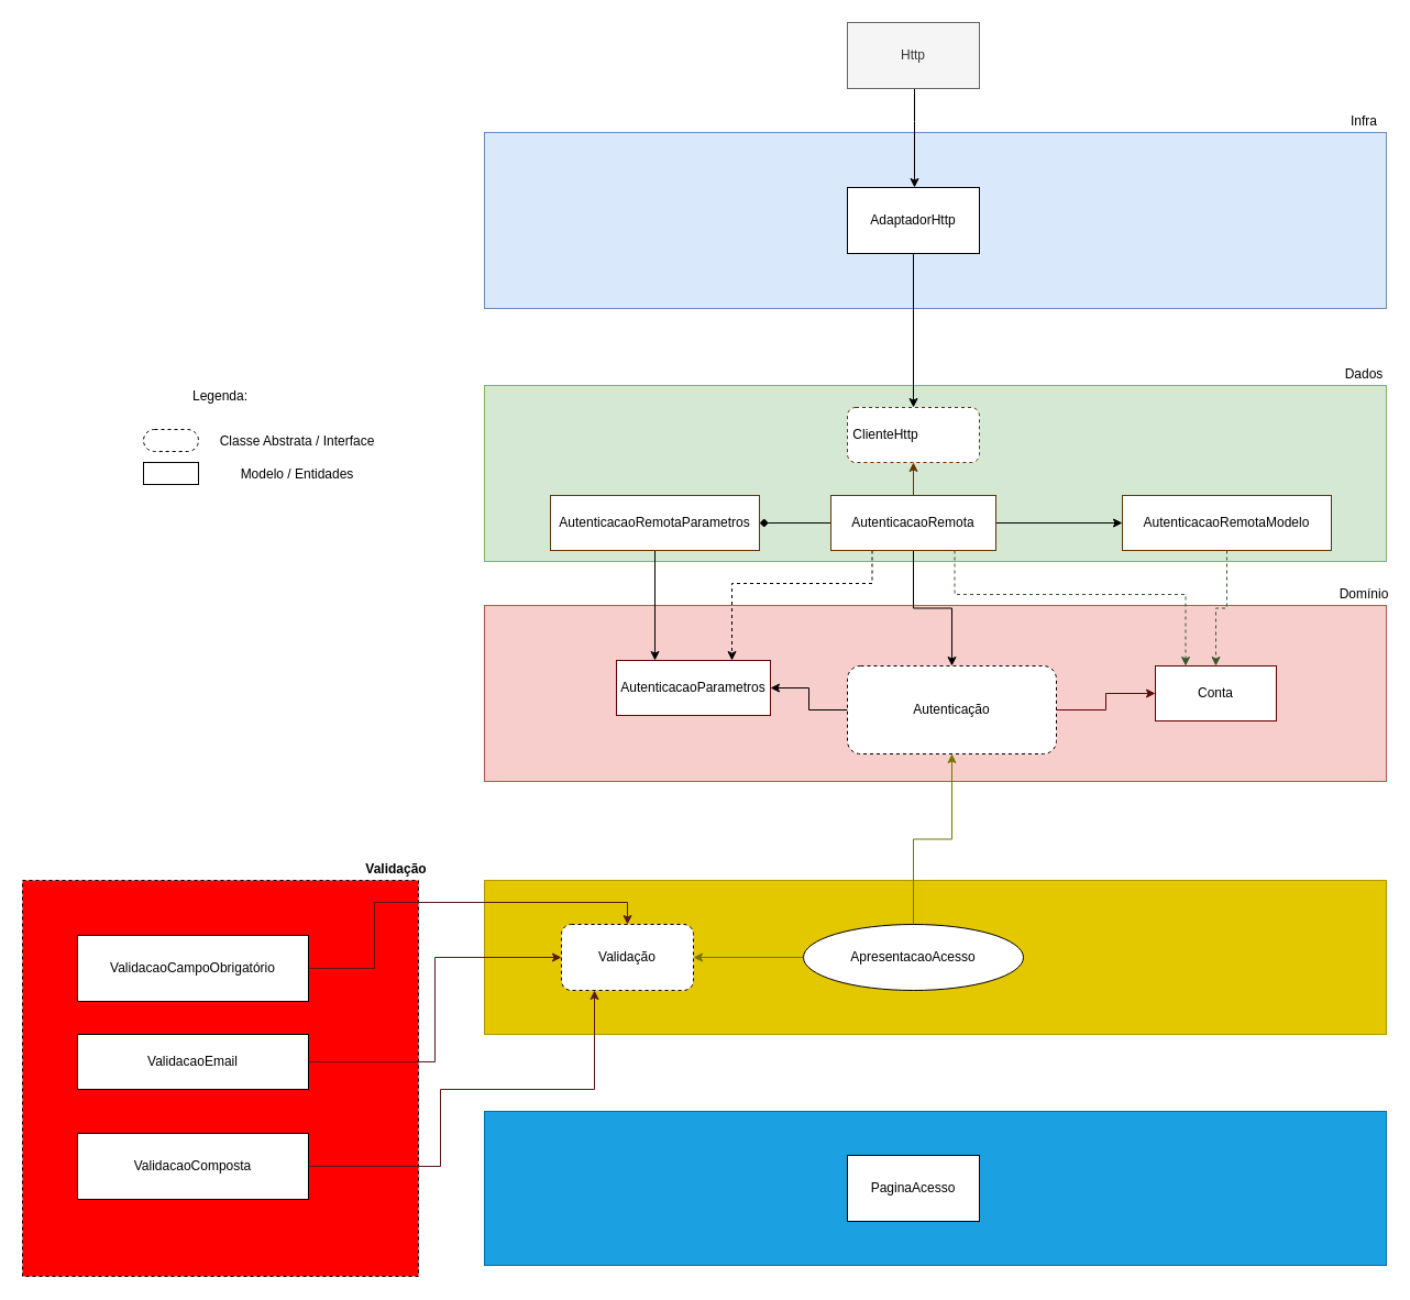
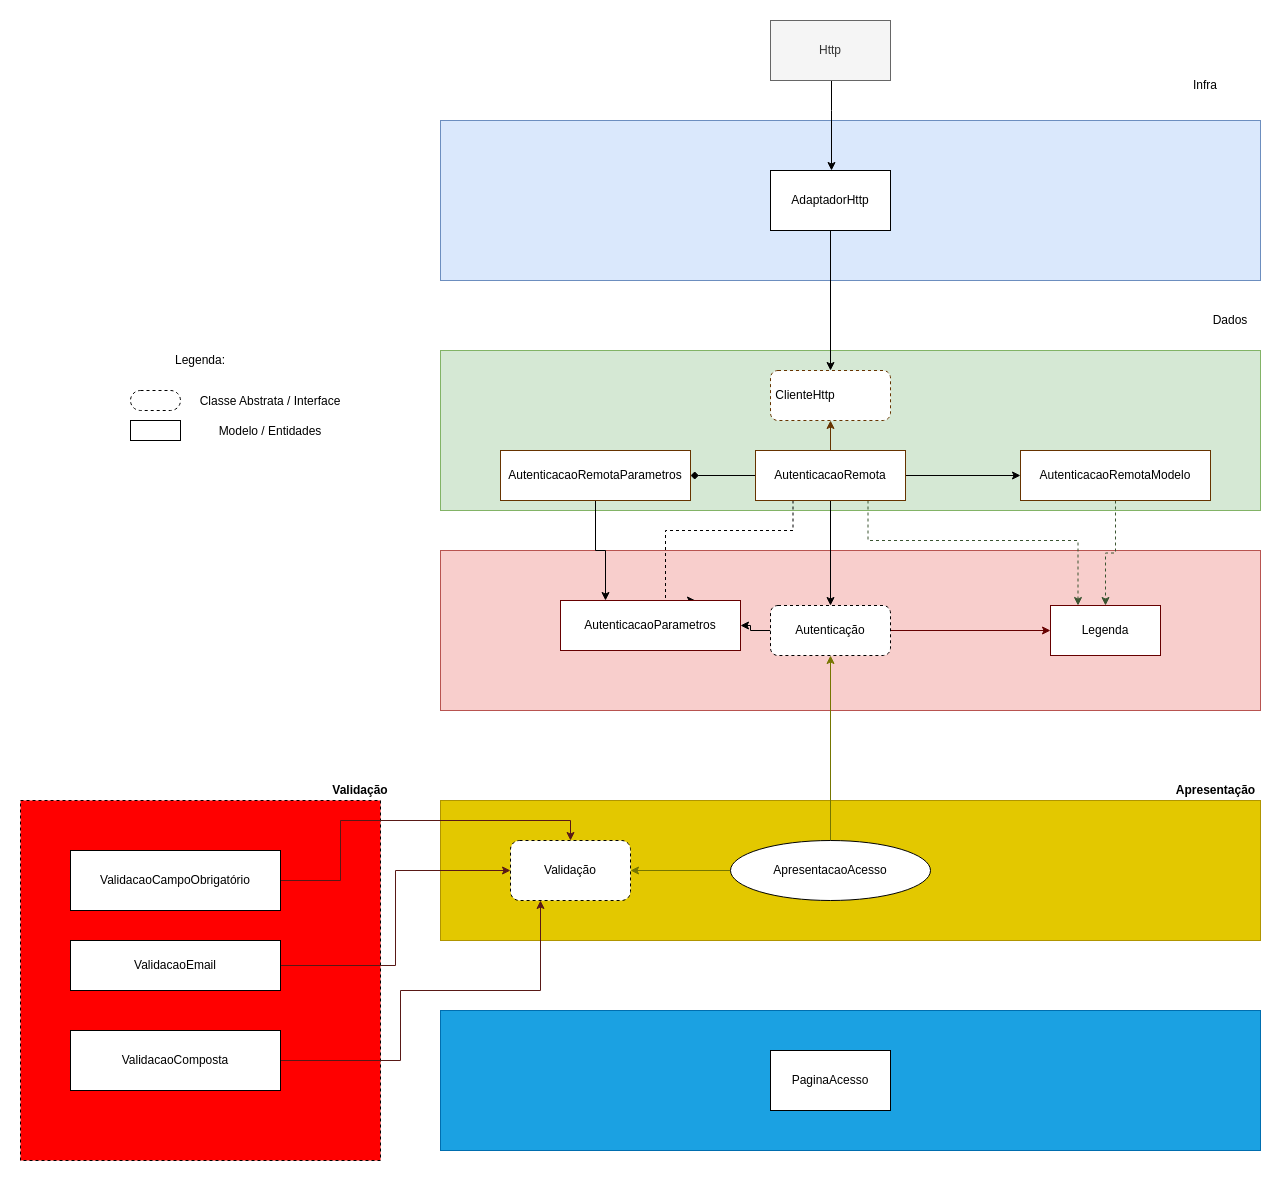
- <mxCell id="32" value="Infra" style="text;html=1;strokeColor=none;fillColor=none;align=center;verticalAlign=middle;whiteSpace=wrap;rounded=0;" vertex="1" parent="1"><mxGeometry x="1220" y="100" width="40" height="20" as="geometry" /></mxCell>
+ <mxCell id="32" value="Infra" style="text;html=1;strokeColor=none;fillColor=none;align=center;verticalAlign=middle;whiteSpace=wrap;rounded=0;" vertex="1" parent="1"><mxGeometry x="1185" y="75" width="40" height="20" as="geometry" /></mxCell>
- <mxCell id="14" value="Dados" style="text;html=1;strokeColor=none;fillColor=none;align=center;verticalAlign=middle;whiteSpace=wrap;rounded=0;" parent="1" vertex="1"><mxGeometry x="1220" y="330" width="40" height="20" as="geometry" /></mxCell>
+ <mxCell id="14" value="Dados" style="text;html=1;strokeColor=none;fillColor=none;align=center;verticalAlign=middle;whiteSpace=wrap;rounded=0;" parent="1" vertex="1"><mxGeometry x="1210" y="310" width="40" height="20" as="geometry" /></mxCell>
- <mxCell id="6" value="Domínio" style="text;html=1;strokeColor=none;fillColor=none;align=center;verticalAlign=middle;whiteSpace=wrap;rounded=0;" parent="1" vertex="1"><mxGeometry x="1220" y="530" width="40" height="20" as="geometry" /></mxCell>
- <mxCell id="28" value="AutenticacaoParametros" style="rounded=0;whiteSpace=wrap;html=1;strokeColor=#660000;" parent="1" vertex="1"><mxGeometry x="560" y="600" width="140" height="50" as="geometry" /></mxCell>
+ <mxCell id="28" value="AutenticacaoParametros" style="rounded=0;whiteSpace=wrap;html=1;strokeColor=#660000;" parent="1" vertex="1"><mxGeometry x="560" y="600" width="180" height="50" as="geometry" /></mxCell>
- <mxCell id="10" value="Conta" style="rounded=0;whiteSpace=wrap;html=1;strokeColor=#660000;" parent="1" vertex="1"><mxGeometry x="1050" y="605" width="110" height="50" as="geometry" /></mxCell>
+ <mxCell id="10" value="Legenda" style="rounded=0;whiteSpace=wrap;html=1;strokeColor=#660000;" parent="1" vertex="1"><mxGeometry x="1050" y="605" width="110" height="50" as="geometry" /></mxCell>
- <mxCell id="5" value="Autenticação" style="rounded=1;whiteSpace=wrap;html=1;dashed=1;" parent="1" vertex="1"><mxGeometry x="770" y="605" width="190" height="80" as="geometry" /></mxCell>
+ <mxCell id="5" value="Autenticação" style="rounded=1;whiteSpace=wrap;html=1;dashed=1;" parent="1" vertex="1"><mxGeometry x="770" y="605" width="120" height="50" as="geometry" /></mxCell>
+ <mxCell id="40" value="Apresentação" style="text;html=1;align=center;verticalAlign=middle;resizable=0;points=[];autosize=1;strokeColor=none;fontStyle=1" vertex="1" parent="1"><mxGeometry x="1170" y="780" width="90" height="20" as="geometry" /></mxCell>
